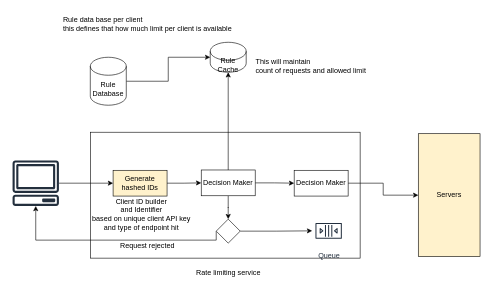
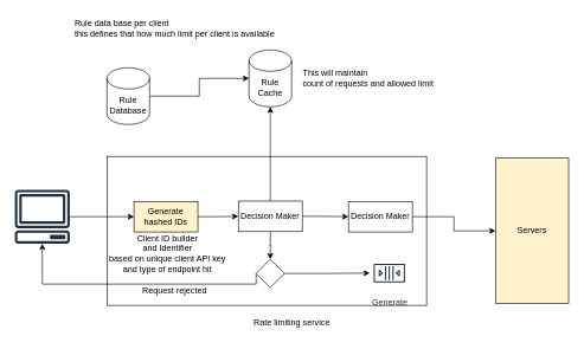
- <mxCell id="19" value="Rule Cache" style="shape=cylinder3;whiteSpace=wrap;html=1;boundedLbl=1;backgroundOutline=1;size=15;" vertex="1" parent="1"><mxGeometry x="350" y="70" width="60" height="50" as="geometry" /></mxCell>
+ <mxCell id="19" value="Rule Cache" style="shape=cylinder3;whiteSpace=wrap;html=1;boundedLbl=1;backgroundOutline=1;size=15;" vertex="1" parent="1"><mxGeometry x="350" y="70" width="60" height="80" as="geometry" /></mxCell>
- <mxCell id="24" value="Queue" style="sketch=0;outlineConnect=0;fontColor=#232F3E;gradientColor=none;strokeColor=#232F3E;fillColor=#ffffff;dashed=0;verticalLabelPosition=bottom;verticalAlign=top;align=center;html=1;fontSize=12;fontStyle=0;aspect=fixed;shape=mxgraph.aws4.resourceIcon;resIcon=mxgraph.aws4.queue;" vertex="1" parent="1"><mxGeometry x="520" y="357" width="55" height="55" as="geometry" /></mxCell>
+ <mxCell id="24" value="Generate" style="sketch=0;outlineConnect=0;fontColor=#232F3E;gradientColor=none;strokeColor=#232F3E;fillColor=#ffffff;dashed=0;verticalLabelPosition=bottom;verticalAlign=top;align=center;html=1;fontSize=12;fontStyle=0;aspect=fixed;shape=mxgraph.aws4.resourceIcon;resIcon=mxgraph.aws4.queue;" vertex="1" parent="1"><mxGeometry x="520" y="357" width="55" height="55" as="geometry" /></mxCell>
- <mxCell id="7" value="Rate limiting service" style="text;html=1;align=center;verticalAlign=middle;resizable=0;points=[];autosize=1;strokeColor=none;fillColor=none;" vertex="1" parent="1"><mxGeometry x="315" y="440" width="130" height="30" as="geometry" /></mxCell>
+ <mxCell id="7" value="Rate limiting service" style="text;html=1;align=center;verticalAlign=middle;resizable=0;points=[];autosize=1;strokeColor=none;fillColor=none;" vertex="1" parent="1"><mxGeometry x="345" y="440" width="130" height="30" as="geometry" /></mxCell>
